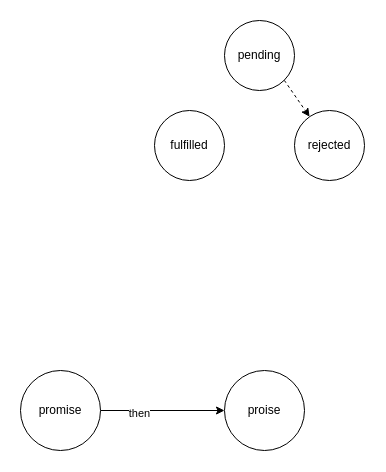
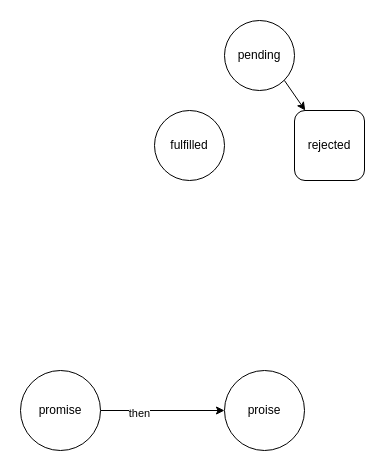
- <mxCell id="2" style="edgeStyle=none;rounded=0;orthogonalLoop=1;jettySize=auto;html=1;exitX=1;exitY=1;exitDx=0;exitDy=0;dashed=1;" edge="1" parent="1" source="3" target="5"><mxGeometry relative="1" as="geometry" /></mxCell>
+ <mxCell id="2" style="edgeStyle=none;rounded=0;orthogonalLoop=1;jettySize=auto;html=1;exitX=1;exitY=1;exitDx=0;exitDy=0;" edge="1" parent="1" source="3" target="5"><mxGeometry relative="1" as="geometry" /></mxCell>
- <mxCell id="5" value="rejected" style="ellipse;whiteSpace=wrap;html=1;aspect=fixed;" vertex="1" parent="1"><mxGeometry x="294" y="110" width="70" height="70" as="geometry" /></mxCell>
+ <mxCell id="5" value="rejected" style="whiteSpace=wrap;html=1;aspect=fixed;rounded=1;" vertex="1" parent="1"><mxGeometry x="294" y="110" width="70" height="70" as="geometry" /></mxCell>
